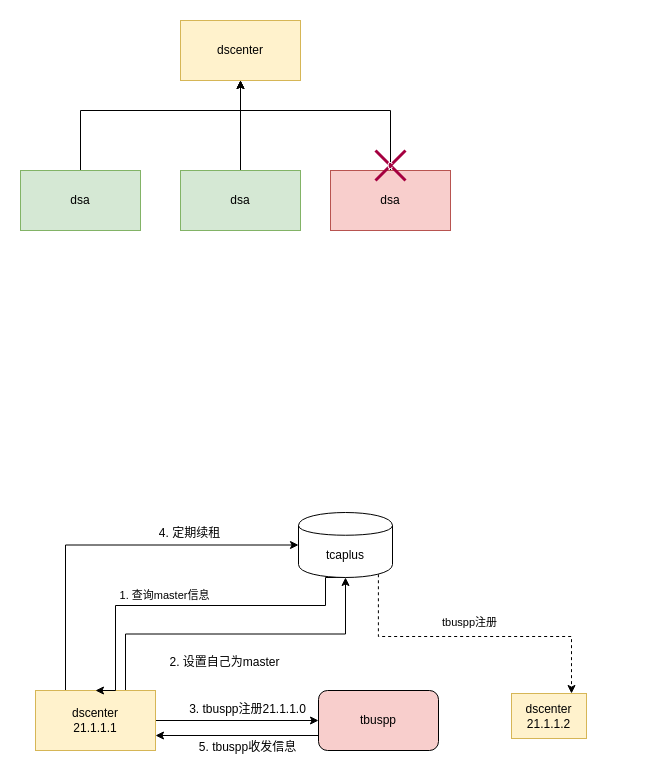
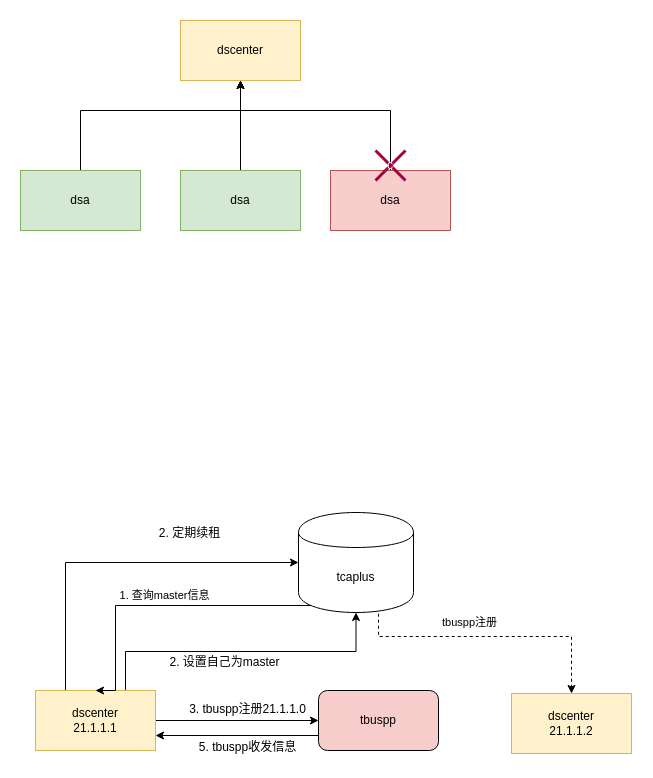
- <mxCell id="25" value="4. 定期续租" style="text;html=1;align=center;verticalAlign=middle;resizable=0;points=[];autosize=1;strokeColor=none;" vertex="1" parent="1"><mxGeometry x="153" y="524" width="71" height="18" as="geometry" /></mxCell>
+ <mxCell id="25" value="2. 定期续租" style="text;html=1;align=center;verticalAlign=middle;resizable=0;points=[];autosize=1;strokeColor=none;" vertex="1" parent="1"><mxGeometry x="153" y="524" width="71" height="18" as="geometry" /></mxCell>
- <mxCell id="17" value="tcaplus" style="shape=cylinder;whiteSpace=wrap;html=1;boundedLbl=1;backgroundOutline=1;" vertex="1" parent="1"><mxGeometry x="298" y="512" width="94" height="65" as="geometry" /></mxCell>
+ <mxCell id="17" value="tcaplus" style="shape=cylinder;whiteSpace=wrap;html=1;boundedLbl=1;backgroundOutline=1;" vertex="1" parent="1"><mxGeometry x="298" y="512" width="115" height="100" as="geometry" /></mxCell>
- <mxCell id="14" value="dscenter&lt;br&gt;21.1.1.2" style="rounded=0;whiteSpace=wrap;html=1;fillColor=#fff2cc;strokeColor=#d6b656;" vertex="1" parent="1"><mxGeometry x="511" y="693" width="75" height="45" as="geometry" /></mxCell>
+ <mxCell id="14" value="dscenter&lt;br&gt;21.1.1.2" style="rounded=0;whiteSpace=wrap;html=1;fillColor=#fff2cc;strokeColor=#d6b656;" vertex="1" parent="1"><mxGeometry x="511" y="693" width="120" height="60" as="geometry" /></mxCell>
